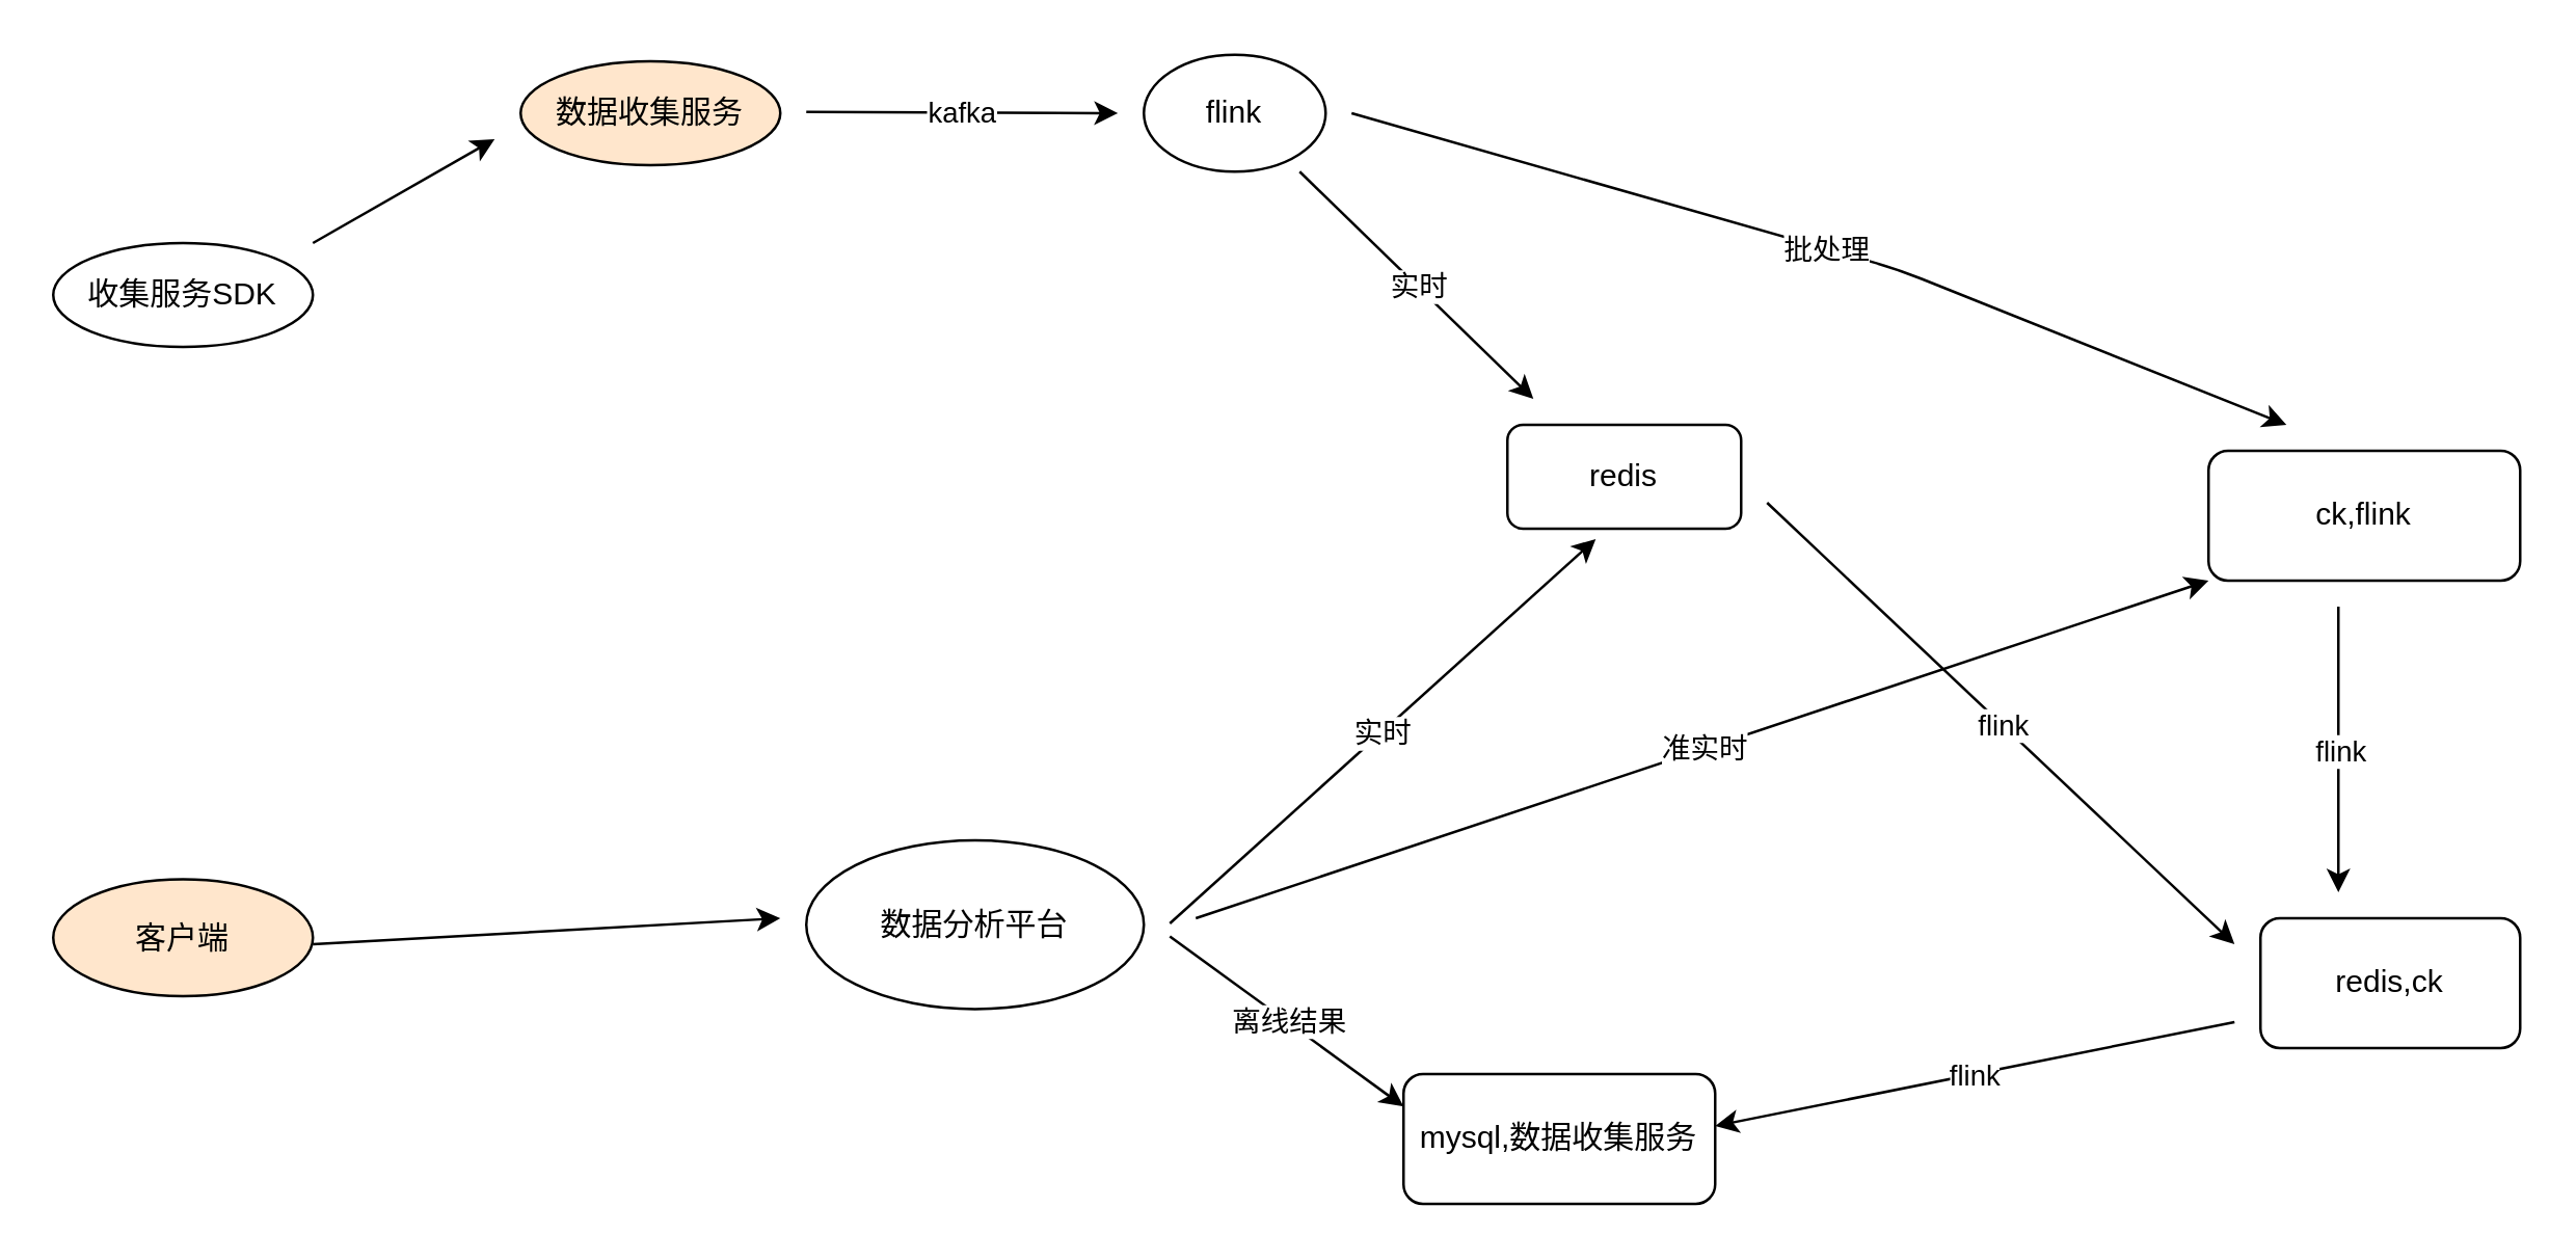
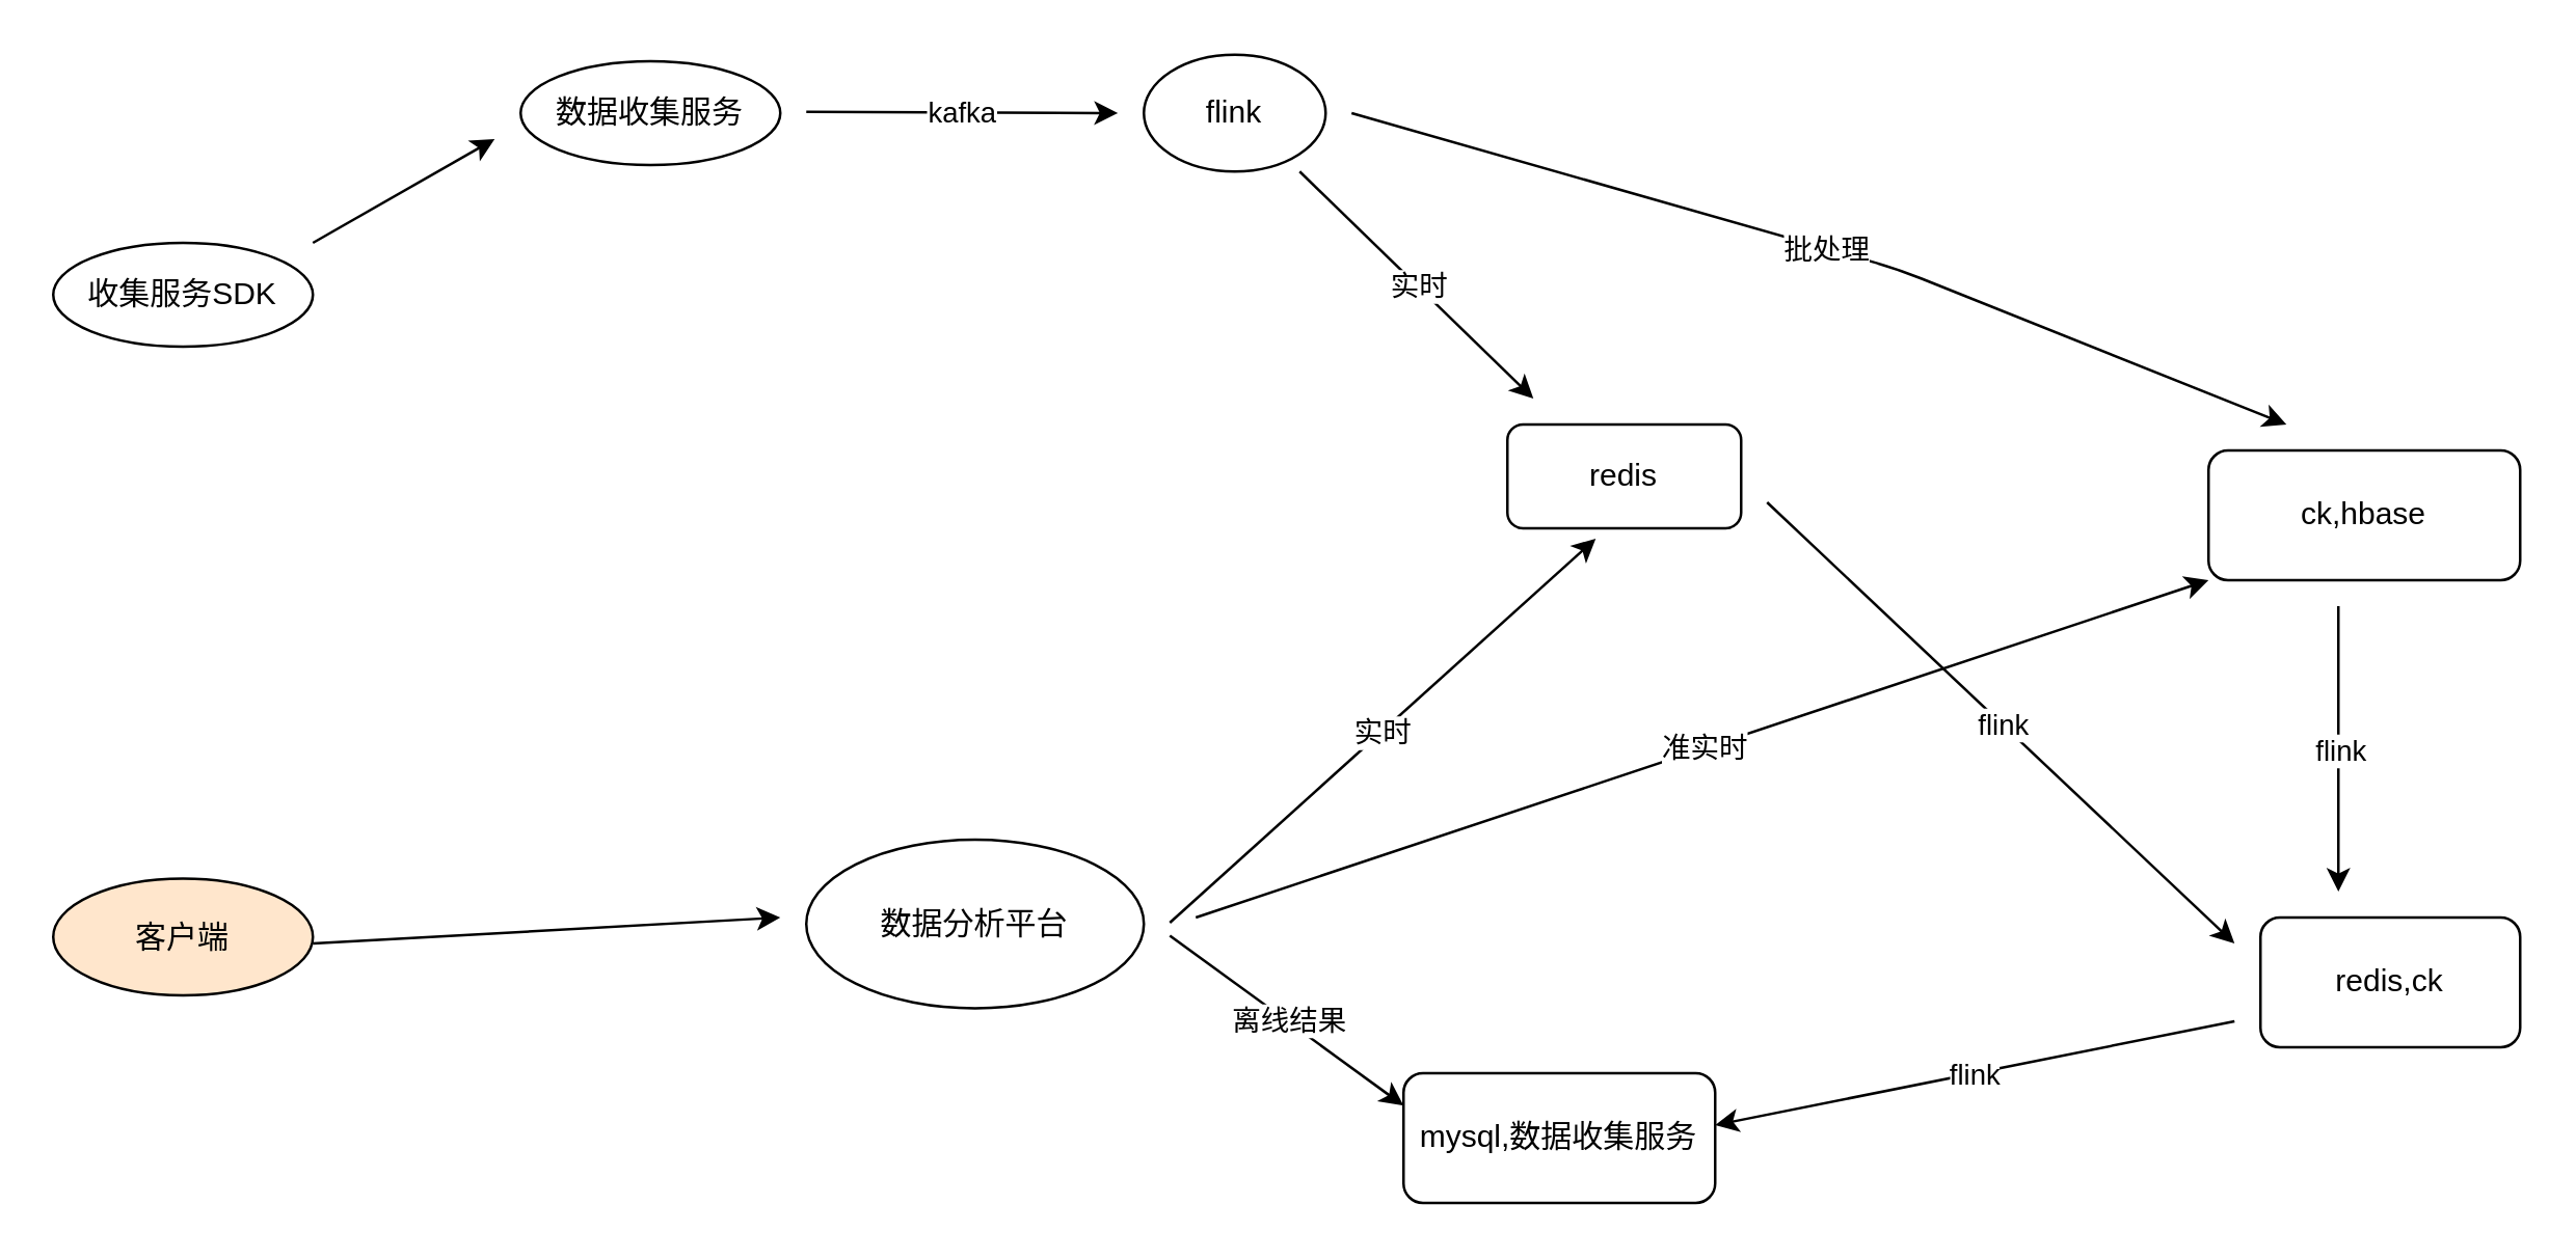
- <mxCell id="2" value="数据收集服务" style="ellipse;whiteSpace=wrap;html=1;fillColor=#ffe6cc;" vertex="1" parent="1"><mxGeometry x="200" y="23" width="100" height="40" as="geometry" /></mxCell>
+ <mxCell id="2" value="数据收集服务" style="ellipse;whiteSpace=wrap;html=1;" vertex="1" parent="1"><mxGeometry x="200" y="23" width="100" height="40" as="geometry" /></mxCell>
- <mxCell id="13" value="ck,flink" style="rounded=1;whiteSpace=wrap;html=1;" vertex="1" parent="1"><mxGeometry x="850" y="173" width="120" height="50" as="geometry" /></mxCell>
+ <mxCell id="13" value="ck,hbase" style="rounded=1;whiteSpace=wrap;html=1;" vertex="1" parent="1"><mxGeometry x="850" y="173" width="120" height="50" as="geometry" /></mxCell>
